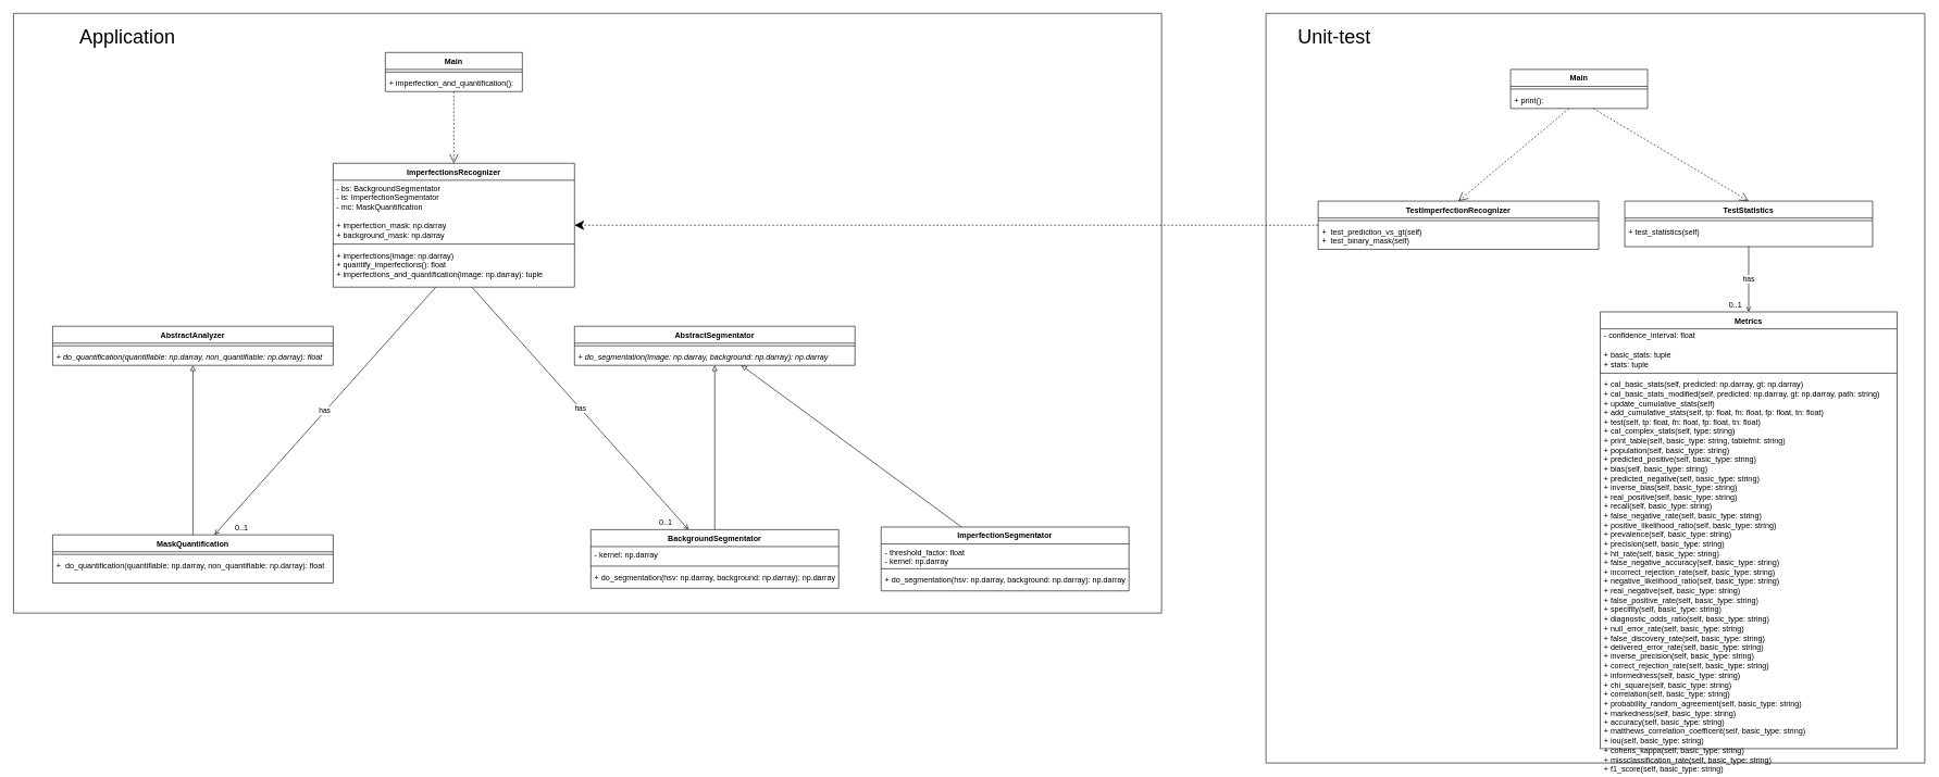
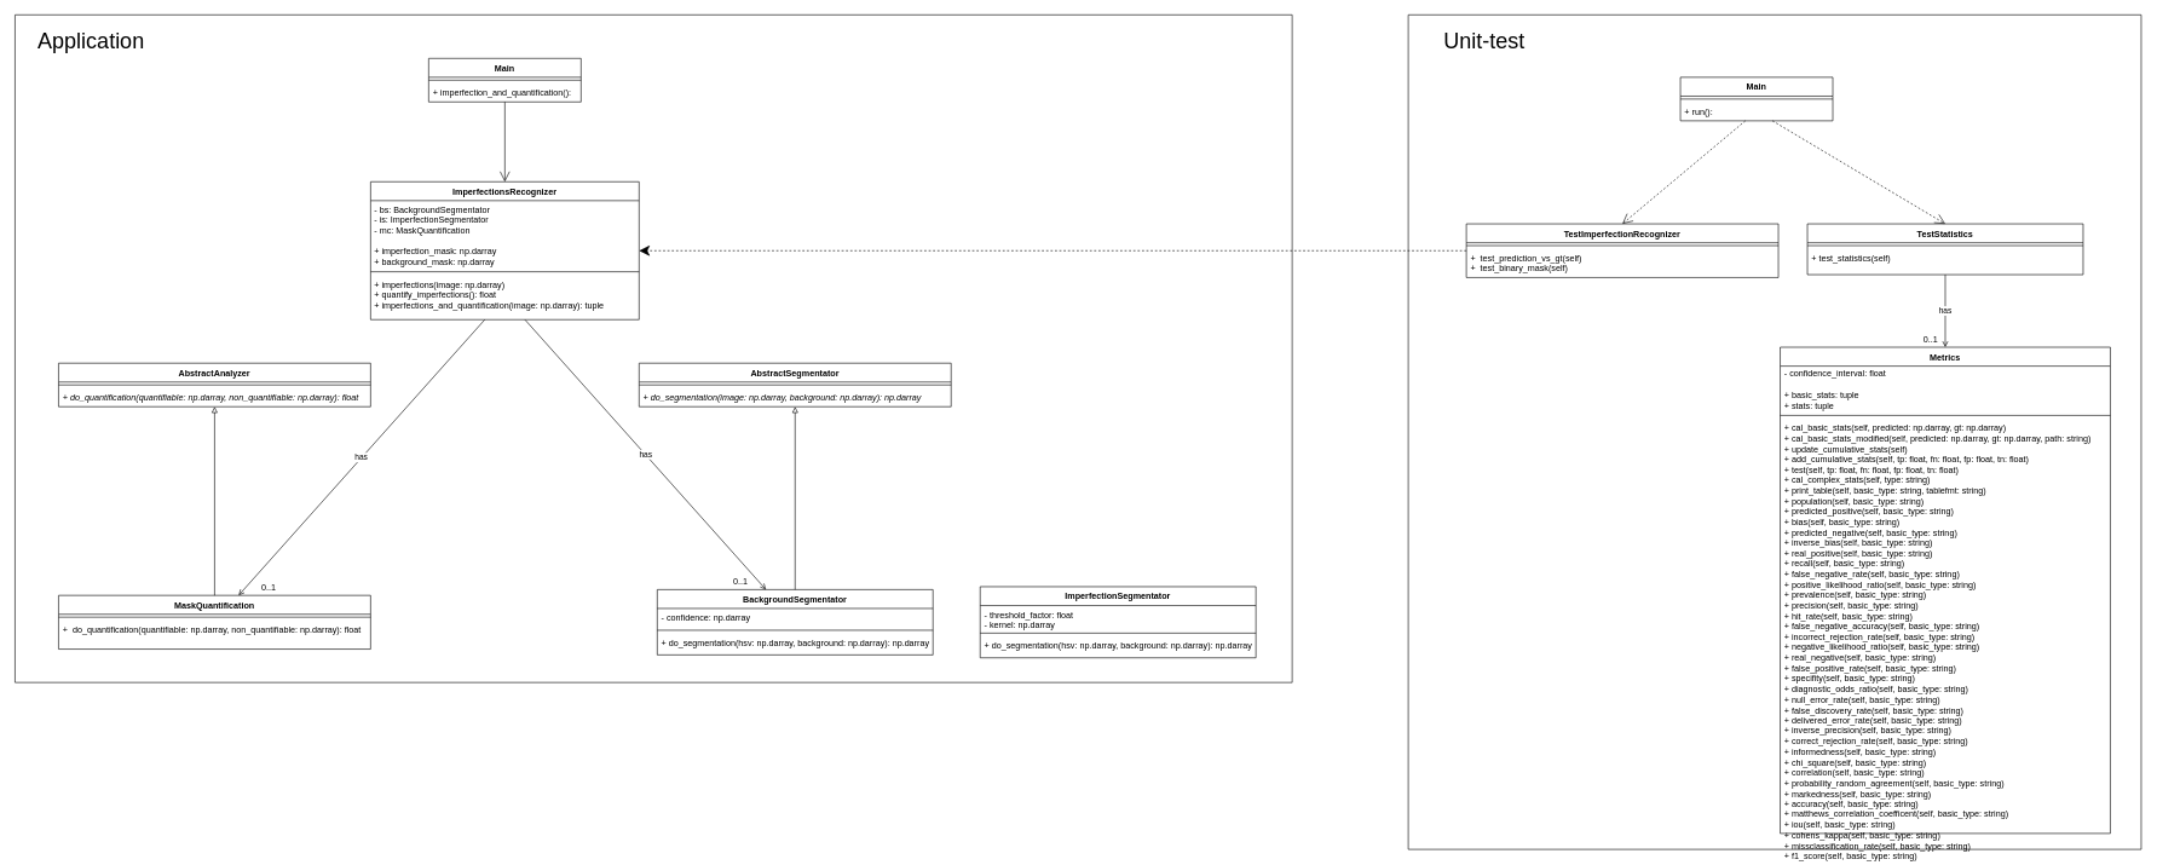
- <mxCell id="35" value="Application" style="text;html=1;strokeColor=none;fillColor=none;align=center;verticalAlign=middle;whiteSpace=wrap;rounded=0;strokeWidth=20;fontSize=30;" vertex="1" parent="34"><mxGeometry x="90" y="10" width="170" height="50" as="geometry" /></mxCell>
+ <mxCell id="35" value="Application" style="text;html=1;strokeColor=none;fillColor=none;align=center;verticalAlign=middle;whiteSpace=wrap;rounded=0;strokeWidth=20;fontSize=30;" vertex="1" parent="34"><mxGeometry x="20" y="10" width="170" height="50" as="geometry" /></mxCell>
- <mxCell id="40" value="+ print():" style="text;strokeColor=none;fillColor=none;align=left;verticalAlign=top;spacingLeft=4;spacingRight=4;overflow=hidden;rotatable=0;points=[[0,0.5],[1,0.5]];portConstraint=eastwest;" vertex="1" parent="38"><mxGeometry y="34" width="210" height="26" as="geometry" /></mxCell>
+ <mxCell id="40" value="+ run():" style="text;strokeColor=none;fillColor=none;align=left;verticalAlign=top;spacingLeft=4;spacingRight=4;overflow=hidden;rotatable=0;points=[[0,0.5],[1,0.5]];portConstraint=eastwest;" vertex="1" parent="38"><mxGeometry y="34" width="210" height="26" as="geometry" /></mxCell>
- <mxCell id="23" value="" style="endArrow=open;endFill=1;endSize=12;html=1;dashed=1;" parent="1" source="22" target="13" edge="1"><mxGeometry width="160" relative="1" as="geometry"><mxPoint x="560" y="480" as="sourcePoint" /><mxPoint x="720" y="480" as="targetPoint" /></mxGeometry></mxCell>
+ <mxCell id="23" value="" style="endArrow=open;endFill=1;endSize=12;html=1;dashed=0;" parent="1" source="22" target="13" edge="1"><mxGeometry width="160" relative="1" as="geometry"><mxPoint x="560" y="480" as="sourcePoint" /><mxPoint x="720" y="480" as="targetPoint" /></mxGeometry></mxCell>
- <mxCell id="32" value="" style="endArrow=block;html=1;align=left;endFill=0;" parent="1" source="27" target="24" edge="1"><mxGeometry width="50" height="50" relative="1" as="geometry"><mxPoint x="1105" y="822" as="sourcePoint" /><mxPoint x="1105" y="570" as="targetPoint" /></mxGeometry></mxCell>
- <mxCell id="6" value="- kernel: np.darray" style="text;strokeColor=none;fillColor=none;align=left;verticalAlign=top;spacingLeft=4;spacingRight=4;overflow=hidden;rotatable=0;points=[[0,0.5],[1,0.5]];portConstraint=eastwest;" parent="5" vertex="1"><mxGeometry y="26" width="380" height="26" as="geometry" /></mxCell>
+ <mxCell id="6" value="- confidence: np.darray" style="text;strokeColor=none;fillColor=none;align=left;verticalAlign=top;spacingLeft=4;spacingRight=4;overflow=hidden;rotatable=0;points=[[0,0.5],[1,0.5]];portConstraint=eastwest;" parent="5" vertex="1"><mxGeometry y="26" width="380" height="26" as="geometry" /></mxCell>
